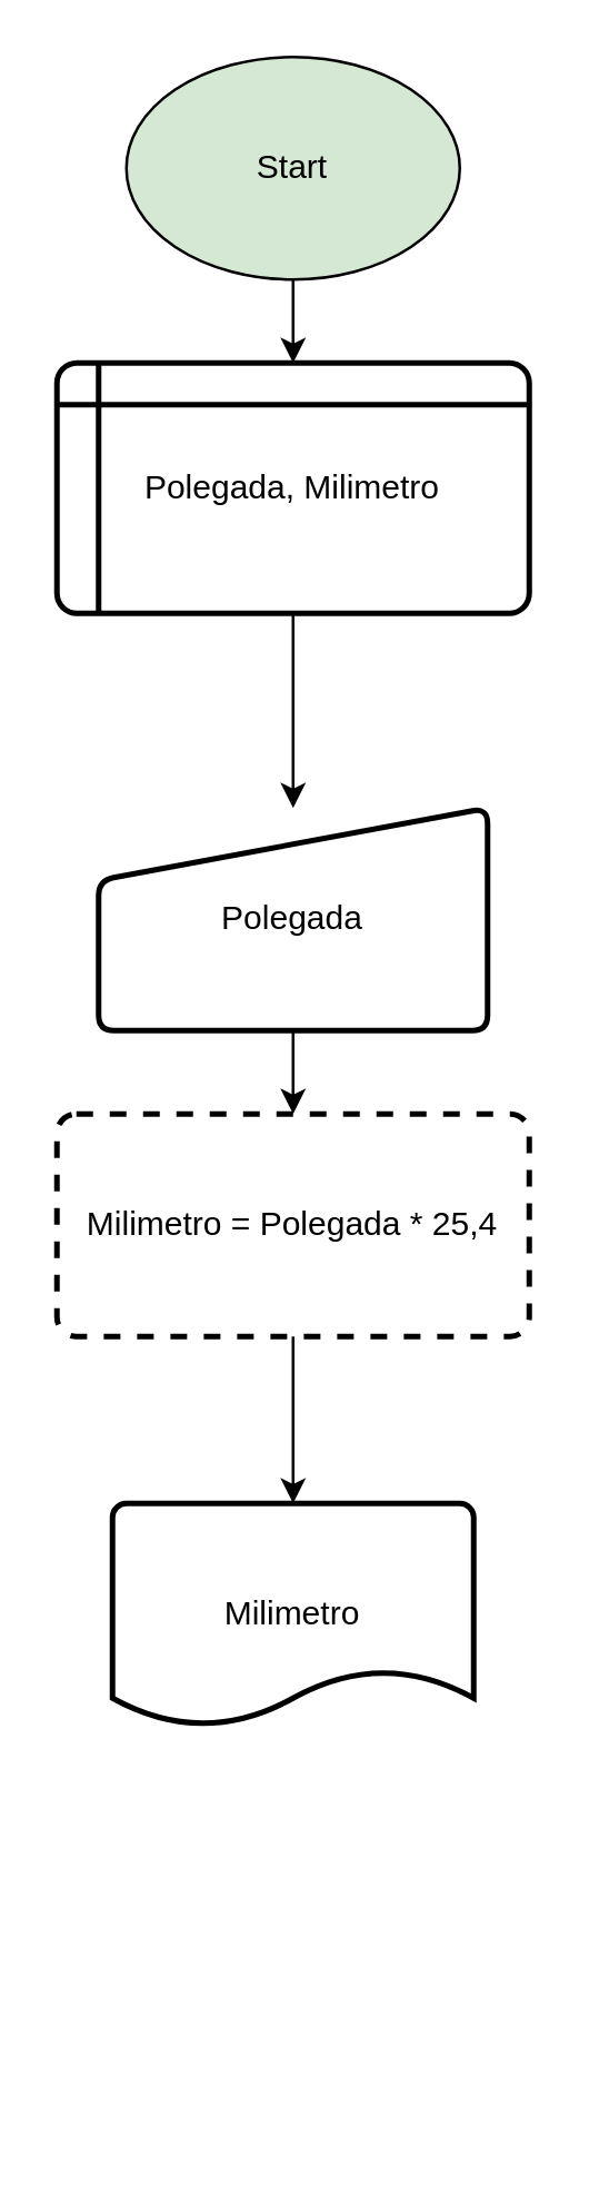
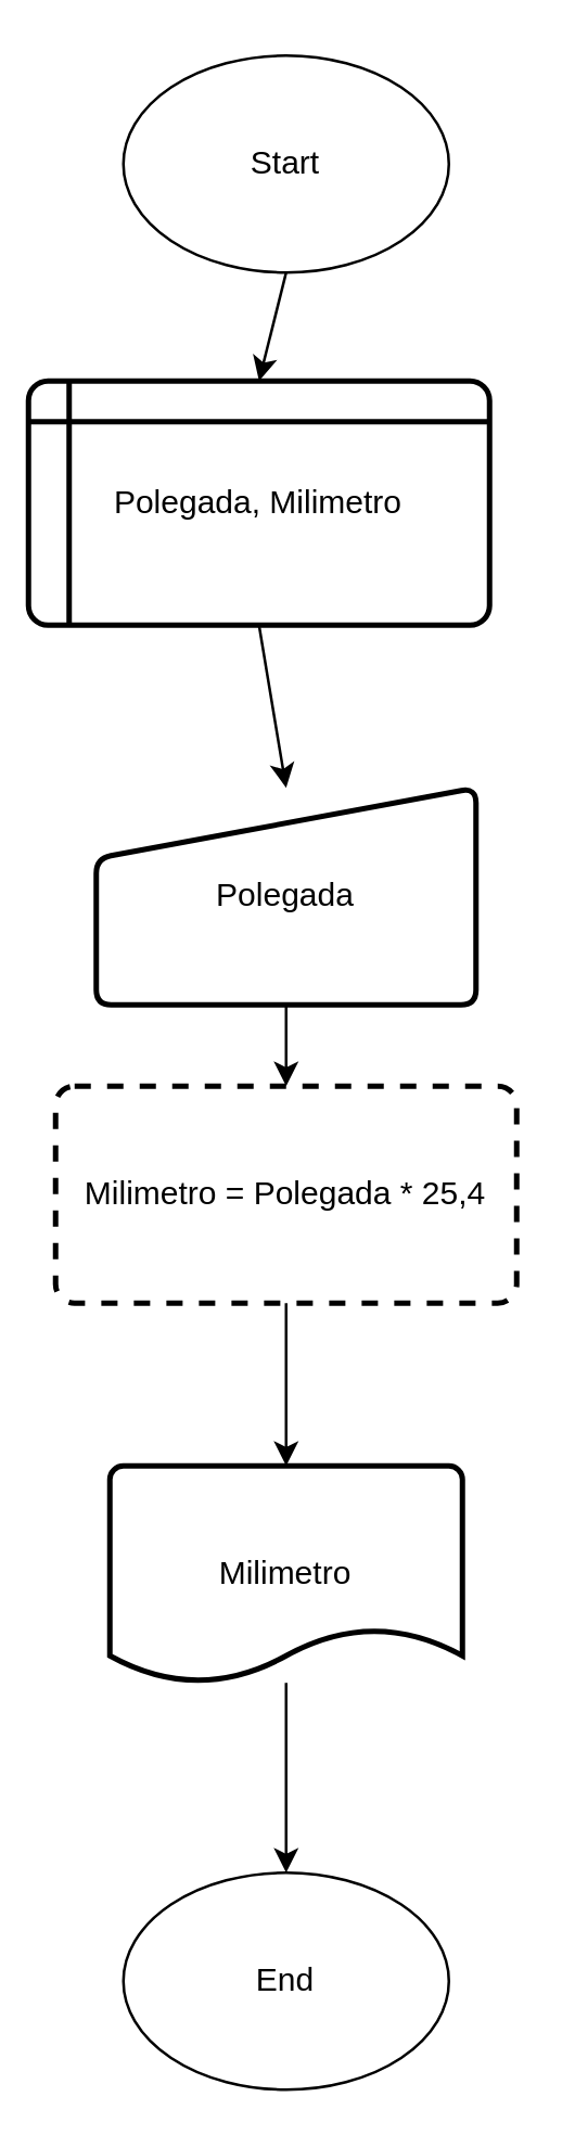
- <mxCell id="2" value="Start" style="ellipse;whiteSpace=wrap;html=1;fillColor=#d5e8d4;" vertex="1" parent="1"><mxGeometry x="45" y="20" width="120" height="80" as="geometry" /></mxCell>
+ <mxCell id="2" value="Start" style="ellipse;whiteSpace=wrap;html=1;" vertex="1" parent="1"><mxGeometry x="45" y="20" width="120" height="80" as="geometry" /></mxCell>
- <mxCell id="3" value="Polegada, Milimetro" style="shape=internalStorage;whiteSpace=wrap;html=1;dx=15;dy=15;rounded=1;arcSize=8;strokeWidth=2;" vertex="1" parent="1"><mxGeometry x="20" y="130" width="170" height="90" as="geometry" /></mxCell>
+ <mxCell id="3" value="Polegada, Milimetro" style="shape=internalStorage;whiteSpace=wrap;html=1;dx=15;dy=15;rounded=1;arcSize=8;strokeWidth=2;" vertex="1" parent="1"><mxGeometry x="10" y="140" width="170" height="90" as="geometry" /></mxCell>
+ <mxCell id="8" value="" style="endArrow=classic;html=1;entryX=0.5;entryY=0;entryDx=0;entryDy=0;" edge="1" parent="1" source="6" target="7"><mxGeometry width="50" height="50" relative="1" as="geometry"><mxPoint x="375" y="420" as="sourcePoint" /><mxPoint x="425" y="370" as="targetPoint" /></mxGeometry></mxCell>
+ <mxCell id="7" value="End" style="ellipse;whiteSpace=wrap;html=1;" vertex="1" parent="1"><mxGeometry x="45" y="690" width="120" height="80" as="geometry" /></mxCell>
